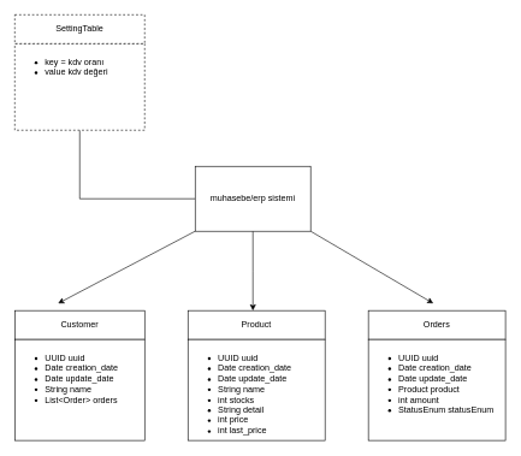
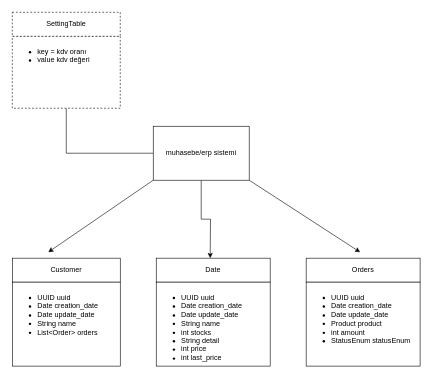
- <mxCell id="4" value="muhasebe/erp sistemi" style="rounded=0;whiteSpace=wrap;html=1;" vertex="1" parent="1"><mxGeometry x="270" y="230" width="160" height="90" as="geometry" /></mxCell>
+ <mxCell id="4" value="muhasebe/erp sistemi" style="rounded=0;whiteSpace=wrap;html=1;" vertex="1" parent="1"><mxGeometry x="255" y="210" width="160" height="90" as="geometry" /></mxCell>
- <mxCell id="8" value="Product" style="rounded=0;whiteSpace=wrap;html=1;" vertex="1" parent="1"><mxGeometry x="260" y="430" width="190" height="40" as="geometry" /></mxCell>
+ <mxCell id="8" value="Date" style="rounded=0;whiteSpace=wrap;html=1;" vertex="1" parent="1"><mxGeometry x="260" y="430" width="190" height="40" as="geometry" /></mxCell>
